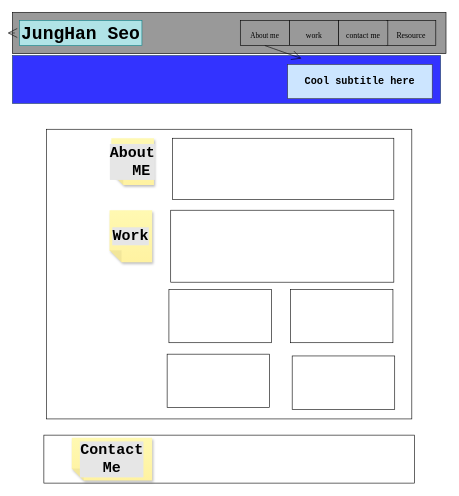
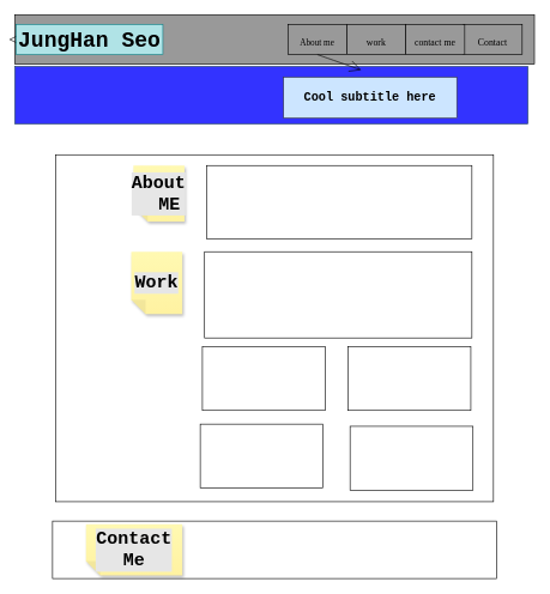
- <mxCell id="4" value="&lt;h2&gt;&lt;font face=&quot;Courier New&quot;&gt;JungHan Seo&lt;/font&gt;&lt;/h2&gt;" style="rounded=0;whiteSpace=wrap;html=1;hachureGap=4;fontFamily=Architects Daughter;fontSource=https%3A%2F%2Ffonts.googleapis.com%2Fcss%3Ffamily%3DArchitects%2BDaughter;fontSize=20;fillColor=#b0e3e6;strokeColor=#0e8088;" vertex="1" parent="1"><mxGeometry x="32" y="33.5" width="204" height="42" as="geometry" /></mxCell>
+ <mxCell id="4" value="&lt;h2&gt;&lt;font face=&quot;Courier New&quot;&gt;JungHan Seo&lt;/font&gt;&lt;/h2&gt;" style="rounded=0;whiteSpace=wrap;html=1;hachureGap=4;fontFamily=Architects Daughter;fontSource=https%3A%2F%2Ffonts.googleapis.com%2Fcss%3Ffamily%3DArchitects%2BDaughter;fontSize=20;fillColor=#b0e3e6;strokeColor=#0e8088;" vertex="1" parent="1"><mxGeometry x="22" y="33.5" width="204" height="42" as="geometry" /></mxCell>
- <mxCell id="10" value="&lt;font style=&quot;font-size: 13px&quot;&gt;Resource&lt;/font&gt;" style="rounded=0;whiteSpace=wrap;html=1;hachureGap=4;fontFamily=Architects Daughter;fontSource=https%3A%2F%2Ffonts.googleapis.com%2Fcss%3Ffamily%3DArchitects%2BDaughter;fontSize=20;fillColor=#999999;" vertex="1" parent="6"><mxGeometry x="244" width="82" height="42" as="geometry" /></mxCell>
+ <mxCell id="10" value="&lt;font style=&quot;font-size: 13px&quot;&gt;Contact&lt;/font&gt;" style="rounded=0;whiteSpace=wrap;html=1;hachureGap=4;fontFamily=Architects Daughter;fontSource=https%3A%2F%2Ffonts.googleapis.com%2Fcss%3Ffamily%3DArchitects%2BDaughter;fontSize=20;fillColor=#999999;" vertex="1" parent="6"><mxGeometry x="244" width="82" height="42" as="geometry" /></mxCell>
- <mxCell id="27" value="&lt;h3&gt;&lt;font style=&quot;font-size: 17px&quot;&gt;Cool subtitle here&lt;/font&gt;&lt;/h3&gt;" style="rounded=0;whiteSpace=wrap;html=1;shadow=0;glass=0;hachureGap=4;fontFamily=Courier New;fontSize=8;fillColor=#cce5ff;strokeColor=#36393d;" vertex="1" parent="1"><mxGeometry x="479" y="107" width="241" height="57" as="geometry" /></mxCell>
+ <mxCell id="27" value="&lt;h3&gt;&lt;font style=&quot;font-size: 17px&quot;&gt;Cool subtitle here&lt;/font&gt;&lt;/h3&gt;" style="rounded=0;whiteSpace=wrap;html=1;shadow=0;glass=0;hachureGap=4;fontFamily=Courier New;fontSize=8;fillColor=#cce5ff;strokeColor=#36393d;" vertex="1" parent="1"><mxGeometry x="394" y="107" width="241" height="57" as="geometry" /></mxCell>
